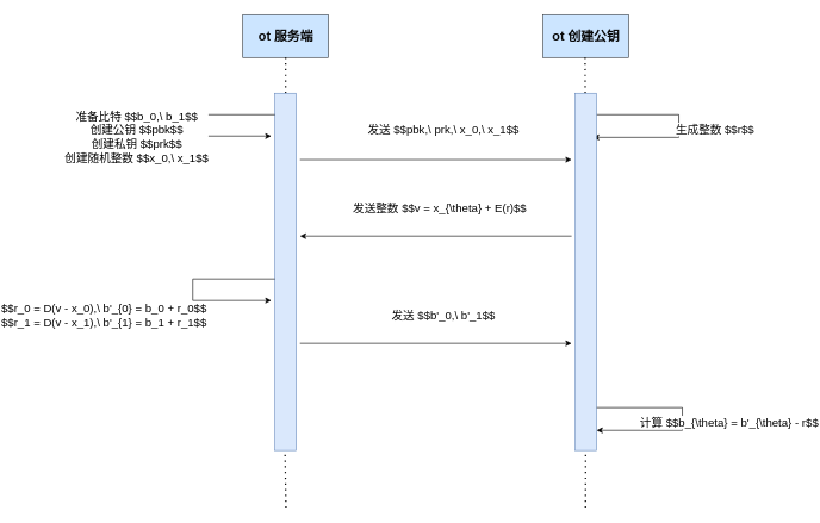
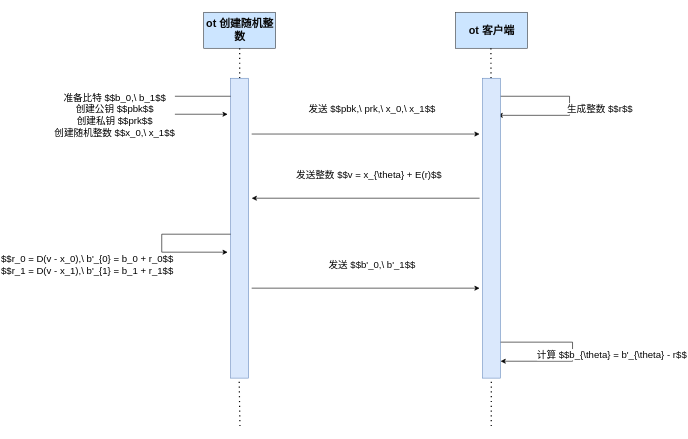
- <mxCell id="2" value="&lt;b&gt;&lt;font color=&quot;#080808&quot; style=&quot;font-size: 18px&quot;&gt;ot 服务端&lt;/font&gt;&lt;/b&gt;" style="rounded=0;whiteSpace=wrap;html=1;fillColor=#cce5ff;strokeColor=#36393d;" parent="1" vertex="1"><mxGeometry x="90.57" y="20" width="120" height="60" as="geometry" /></mxCell>
+ <mxCell id="2" value="&lt;b&gt;&lt;font color=&quot;#080808&quot; style=&quot;font-size: 18px&quot;&gt;ot 创建随机整数&lt;/font&gt;&lt;/b&gt;" style="rounded=0;whiteSpace=wrap;html=1;fillColor=#cce5ff;strokeColor=#36393d;" parent="1" vertex="1"><mxGeometry x="90.57" y="20" width="120" height="60" as="geometry" /></mxCell>
- <mxCell id="3" value="&lt;font color=&quot;#080808&quot; style=&quot;font-size: 18px&quot;&gt;&lt;b&gt;ot 创建公钥&lt;/b&gt;&lt;/font&gt;" style="rounded=0;whiteSpace=wrap;html=1;fillColor=#cce5ff;strokeColor=#36393d;" parent="1" vertex="1"><mxGeometry x="510.57" y="20" width="120" height="60" as="geometry" /></mxCell>
+ <mxCell id="3" value="&lt;font color=&quot;#080808&quot; style=&quot;font-size: 18px&quot;&gt;&lt;b&gt;ot 客户端&lt;/b&gt;&lt;/font&gt;" style="rounded=0;whiteSpace=wrap;html=1;fillColor=#cce5ff;strokeColor=#36393d;" parent="1" vertex="1"><mxGeometry x="510.57" y="20" width="120" height="60" as="geometry" /></mxCell>
